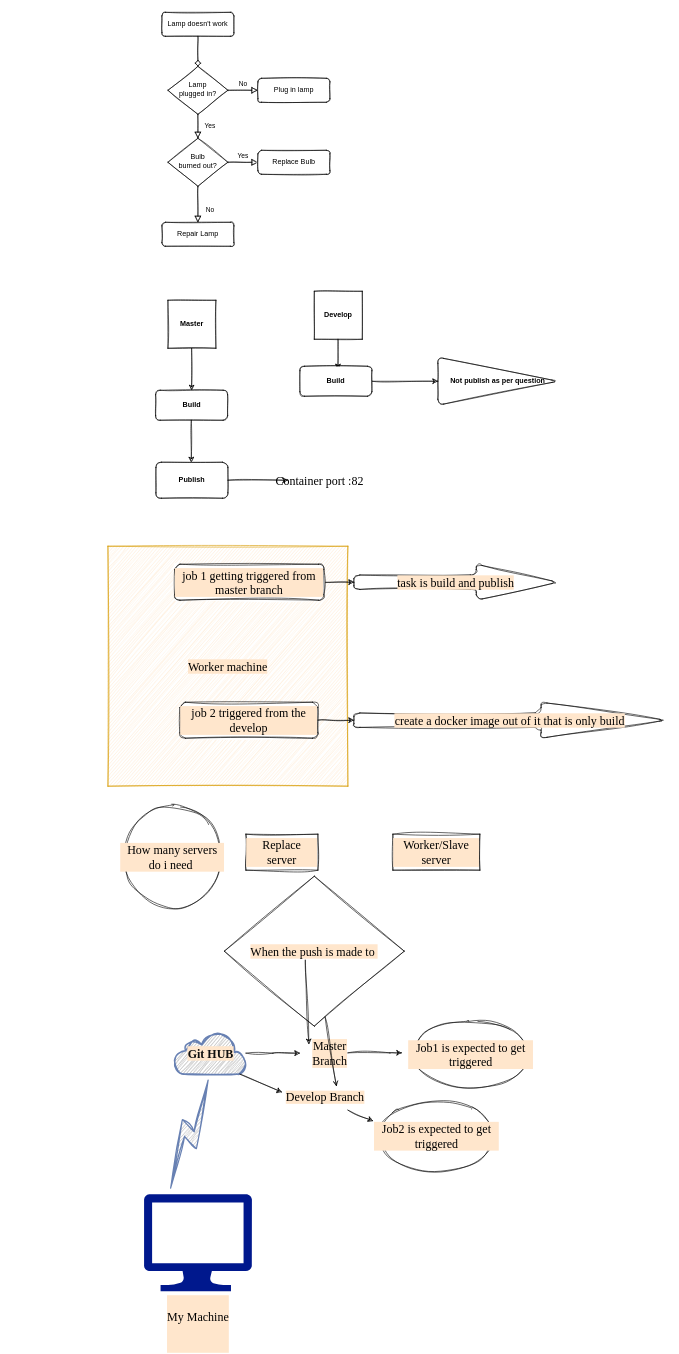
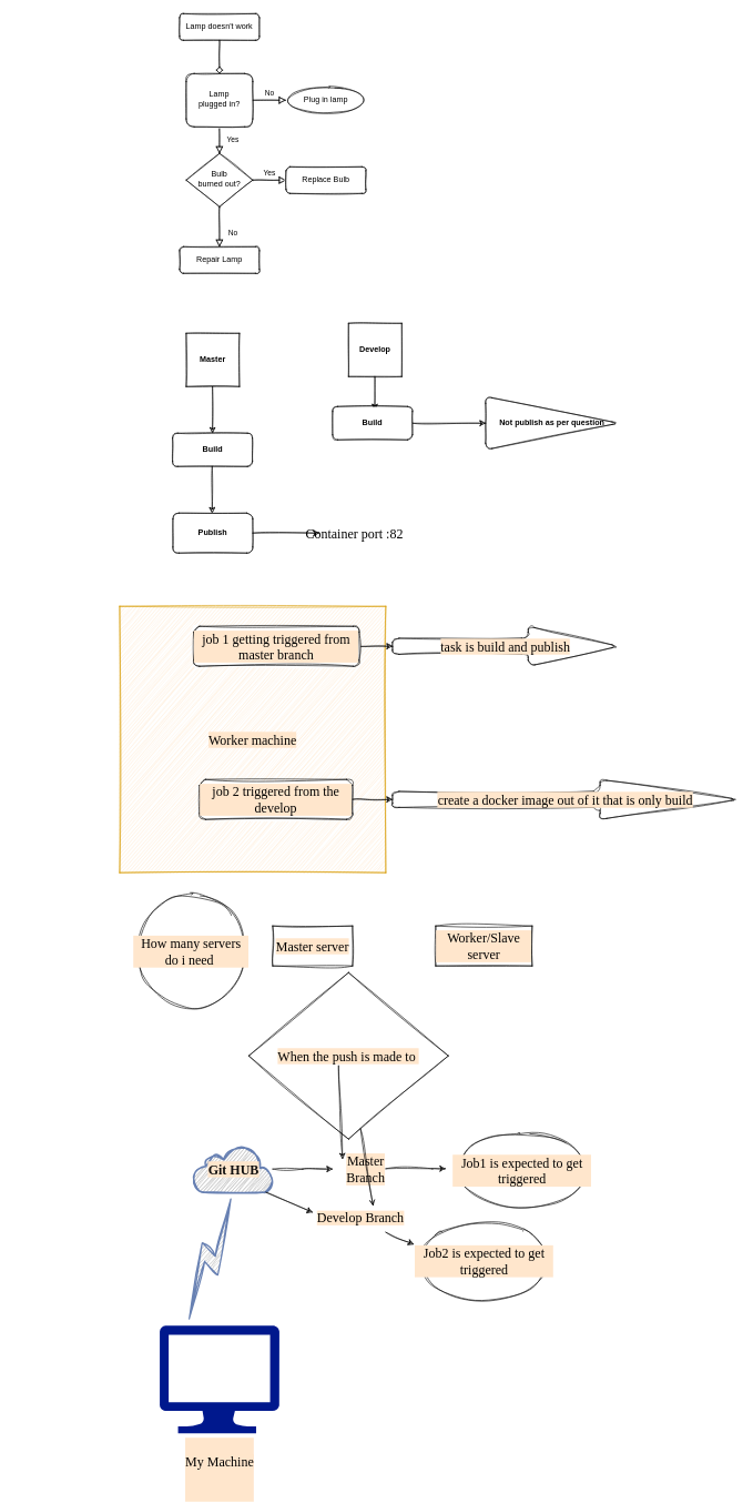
- <mxCell id="6" value="Lamp&lt;br&gt;plugged in?" style="rhombus;whiteSpace=wrap;html=1;shadow=0;fontFamily=Helvetica;fontSize=12;align=center;strokeWidth=1;spacing=6;spacingTop=-4;sketch=1;" parent="1" vertex="1"><mxGeometry x="279" y="110" width="100" height="80" as="geometry" /></mxCell>
+ <mxCell id="6" value="Lamp&lt;br&gt;plugged in?" style="whiteSpace=wrap;html=1;shadow=0;fontFamily=Helvetica;fontSize=12;align=center;strokeWidth=1;spacing=6;spacingTop=-4;sketch=1;rounded=1;" parent="1" vertex="1"><mxGeometry x="279" y="110" width="100" height="80" as="geometry" /></mxCell>
- <mxCell id="7" value="Plug in lamp" style="rounded=1;whiteSpace=wrap;html=1;fontSize=12;glass=0;strokeWidth=1;shadow=0;sketch=1;" parent="1" vertex="1"><mxGeometry x="429" y="130" width="120" height="40" as="geometry" /></mxCell>
+ <mxCell id="7" value="Plug in lamp" style="ellipse;whiteSpace=wrap;html=1;fontSize=12;glass=0;strokeWidth=1;shadow=0;sketch=1;" parent="1" vertex="1"><mxGeometry x="429" y="130" width="120" height="40" as="geometry" /></mxCell>
- <mxCell id="33" value="Replace server" style="rounded=0;whiteSpace=wrap;html=1;labelBackgroundColor=#FFE6CC;sketch=1;hachureGap=4;jiggle=2;fontFamily=Architects Daughter;fontSource=https%3A%2F%2Ffonts.googleapis.com%2Fcss%3Ffamily%3DArchitects%2BDaughter;fontSize=20;" vertex="1" parent="1"><mxGeometry x="409" y="1390" width="120" height="60" as="geometry" /></mxCell>
+ <mxCell id="33" value="Master server" style="rounded=0;whiteSpace=wrap;html=1;labelBackgroundColor=#FFE6CC;sketch=1;hachureGap=4;jiggle=2;fontFamily=Architects Daughter;fontSource=https%3A%2F%2Ffonts.googleapis.com%2Fcss%3Ffamily%3DArchitects%2BDaughter;fontSize=20;" vertex="1" parent="1"><mxGeometry x="409" y="1390" width="120" height="60" as="geometry" /></mxCell>
